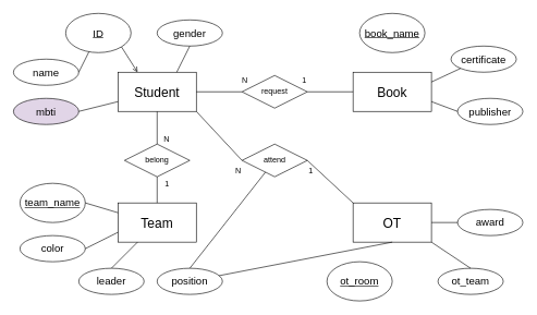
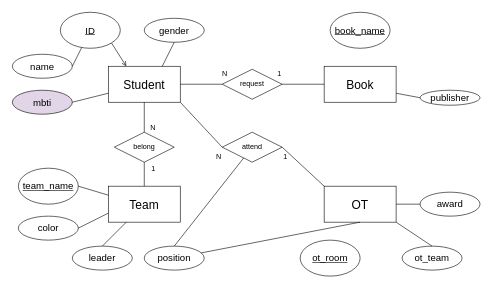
- <mxCell id="26" value="certificate" style="ellipse;whiteSpace=wrap;html=1;align=center;fontSize=16;" parent="1" vertex="1"><mxGeometry x="690" y="70" width="100" height="40" as="geometry" /></mxCell>
- <mxCell id="32" value="" style="endArrow=none;html=1;rounded=0;entryX=0;entryY=1;entryDx=0;entryDy=0;exitX=1;exitY=0.25;exitDx=0;exitDy=0;" parent="1" source="4" target="26" edge="1"><mxGeometry relative="1" as="geometry"><mxPoint x="330" y="200" as="sourcePoint" /><mxPoint x="490" y="200" as="targetPoint" /></mxGeometry></mxCell>
- <mxCell id="27" value="publisher" style="ellipse;whiteSpace=wrap;html=1;align=center;fontSize=16;" parent="1" vertex="1"><mxGeometry x="700" y="150" width="100" height="40" as="geometry" /></mxCell>
+ <mxCell id="27" value="publisher" style="ellipse;whiteSpace=wrap;html=1;align=center;fontSize=16;" parent="1" vertex="1"><mxGeometry x="700" y="150" width="100" height="25" as="geometry" /></mxCell>
